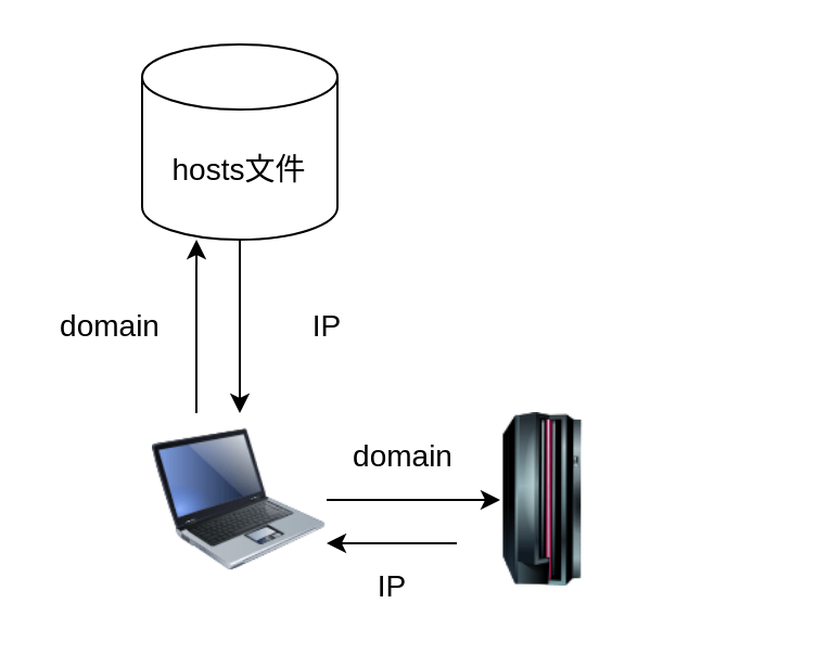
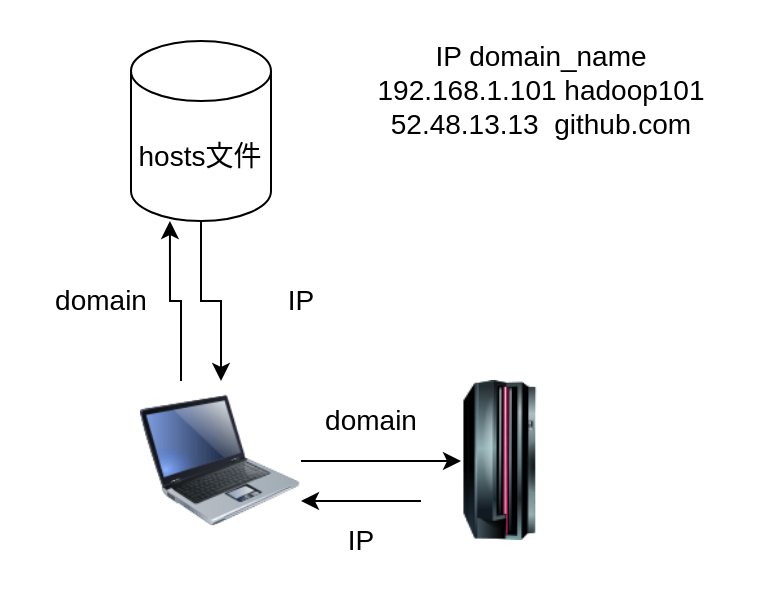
+ <mxCell id="7" value="&lt;font style=&quot;font-size: 14px&quot;&gt;IP domain_name&lt;br&gt;192.168.1.101 hadoop101&lt;br&gt;52.48.13.13&amp;nbsp; github.com&lt;/font&gt;" style="text;html=1;align=center;verticalAlign=middle;resizable=0;points=[];autosize=1;" vertex="1" parent="1"><mxGeometry x="180" y="20" width="180" height="50" as="geometry" /></mxCell>
- <mxCell id="6" value="&lt;font style=&quot;font-size: 14px&quot;&gt;hosts文件&lt;/font&gt;" style="shape=cylinder3;whiteSpace=wrap;html=1;boundedLbl=1;backgroundOutline=1;size=15;" vertex="1" parent="1"><mxGeometry x="65" y="20" width="90" height="90" as="geometry" /></mxCell>
+ <mxCell id="6" value="&lt;font style=&quot;font-size: 14px&quot;&gt;hosts文件&lt;/font&gt;" style="shape=cylinder3;whiteSpace=wrap;html=1;boundedLbl=1;backgroundOutline=1;size=15;" vertex="1" parent="1"><mxGeometry x="65" y="20" width="70" height="90" as="geometry" /></mxCell>
